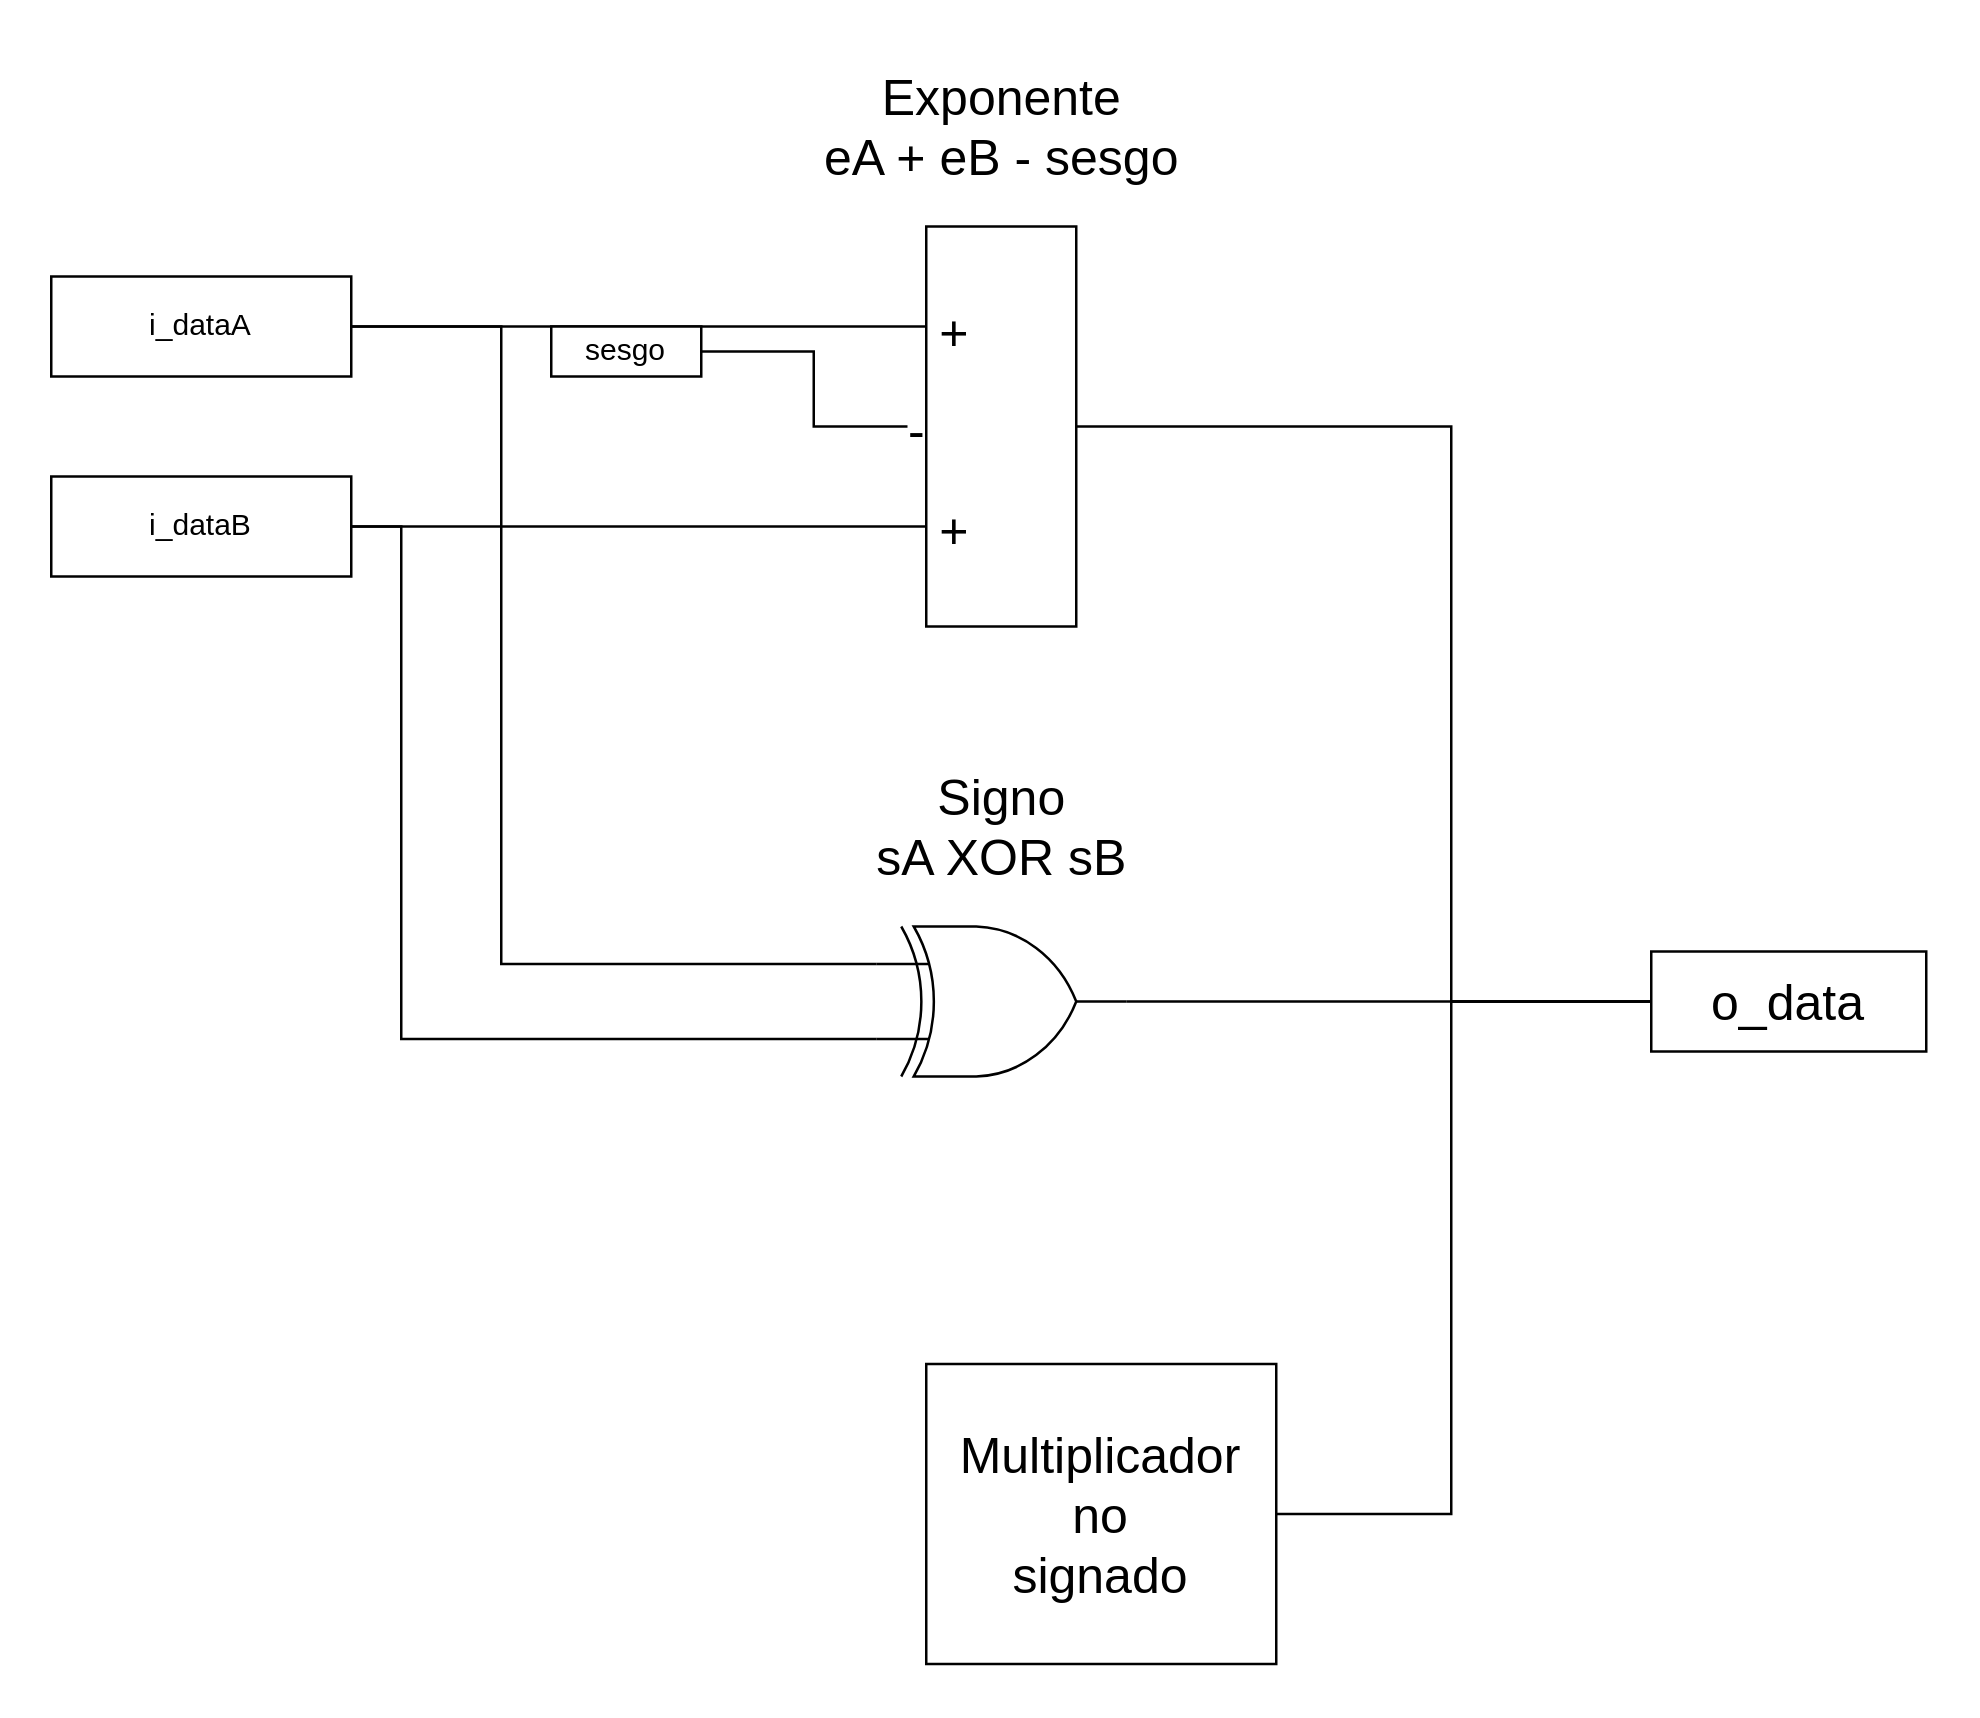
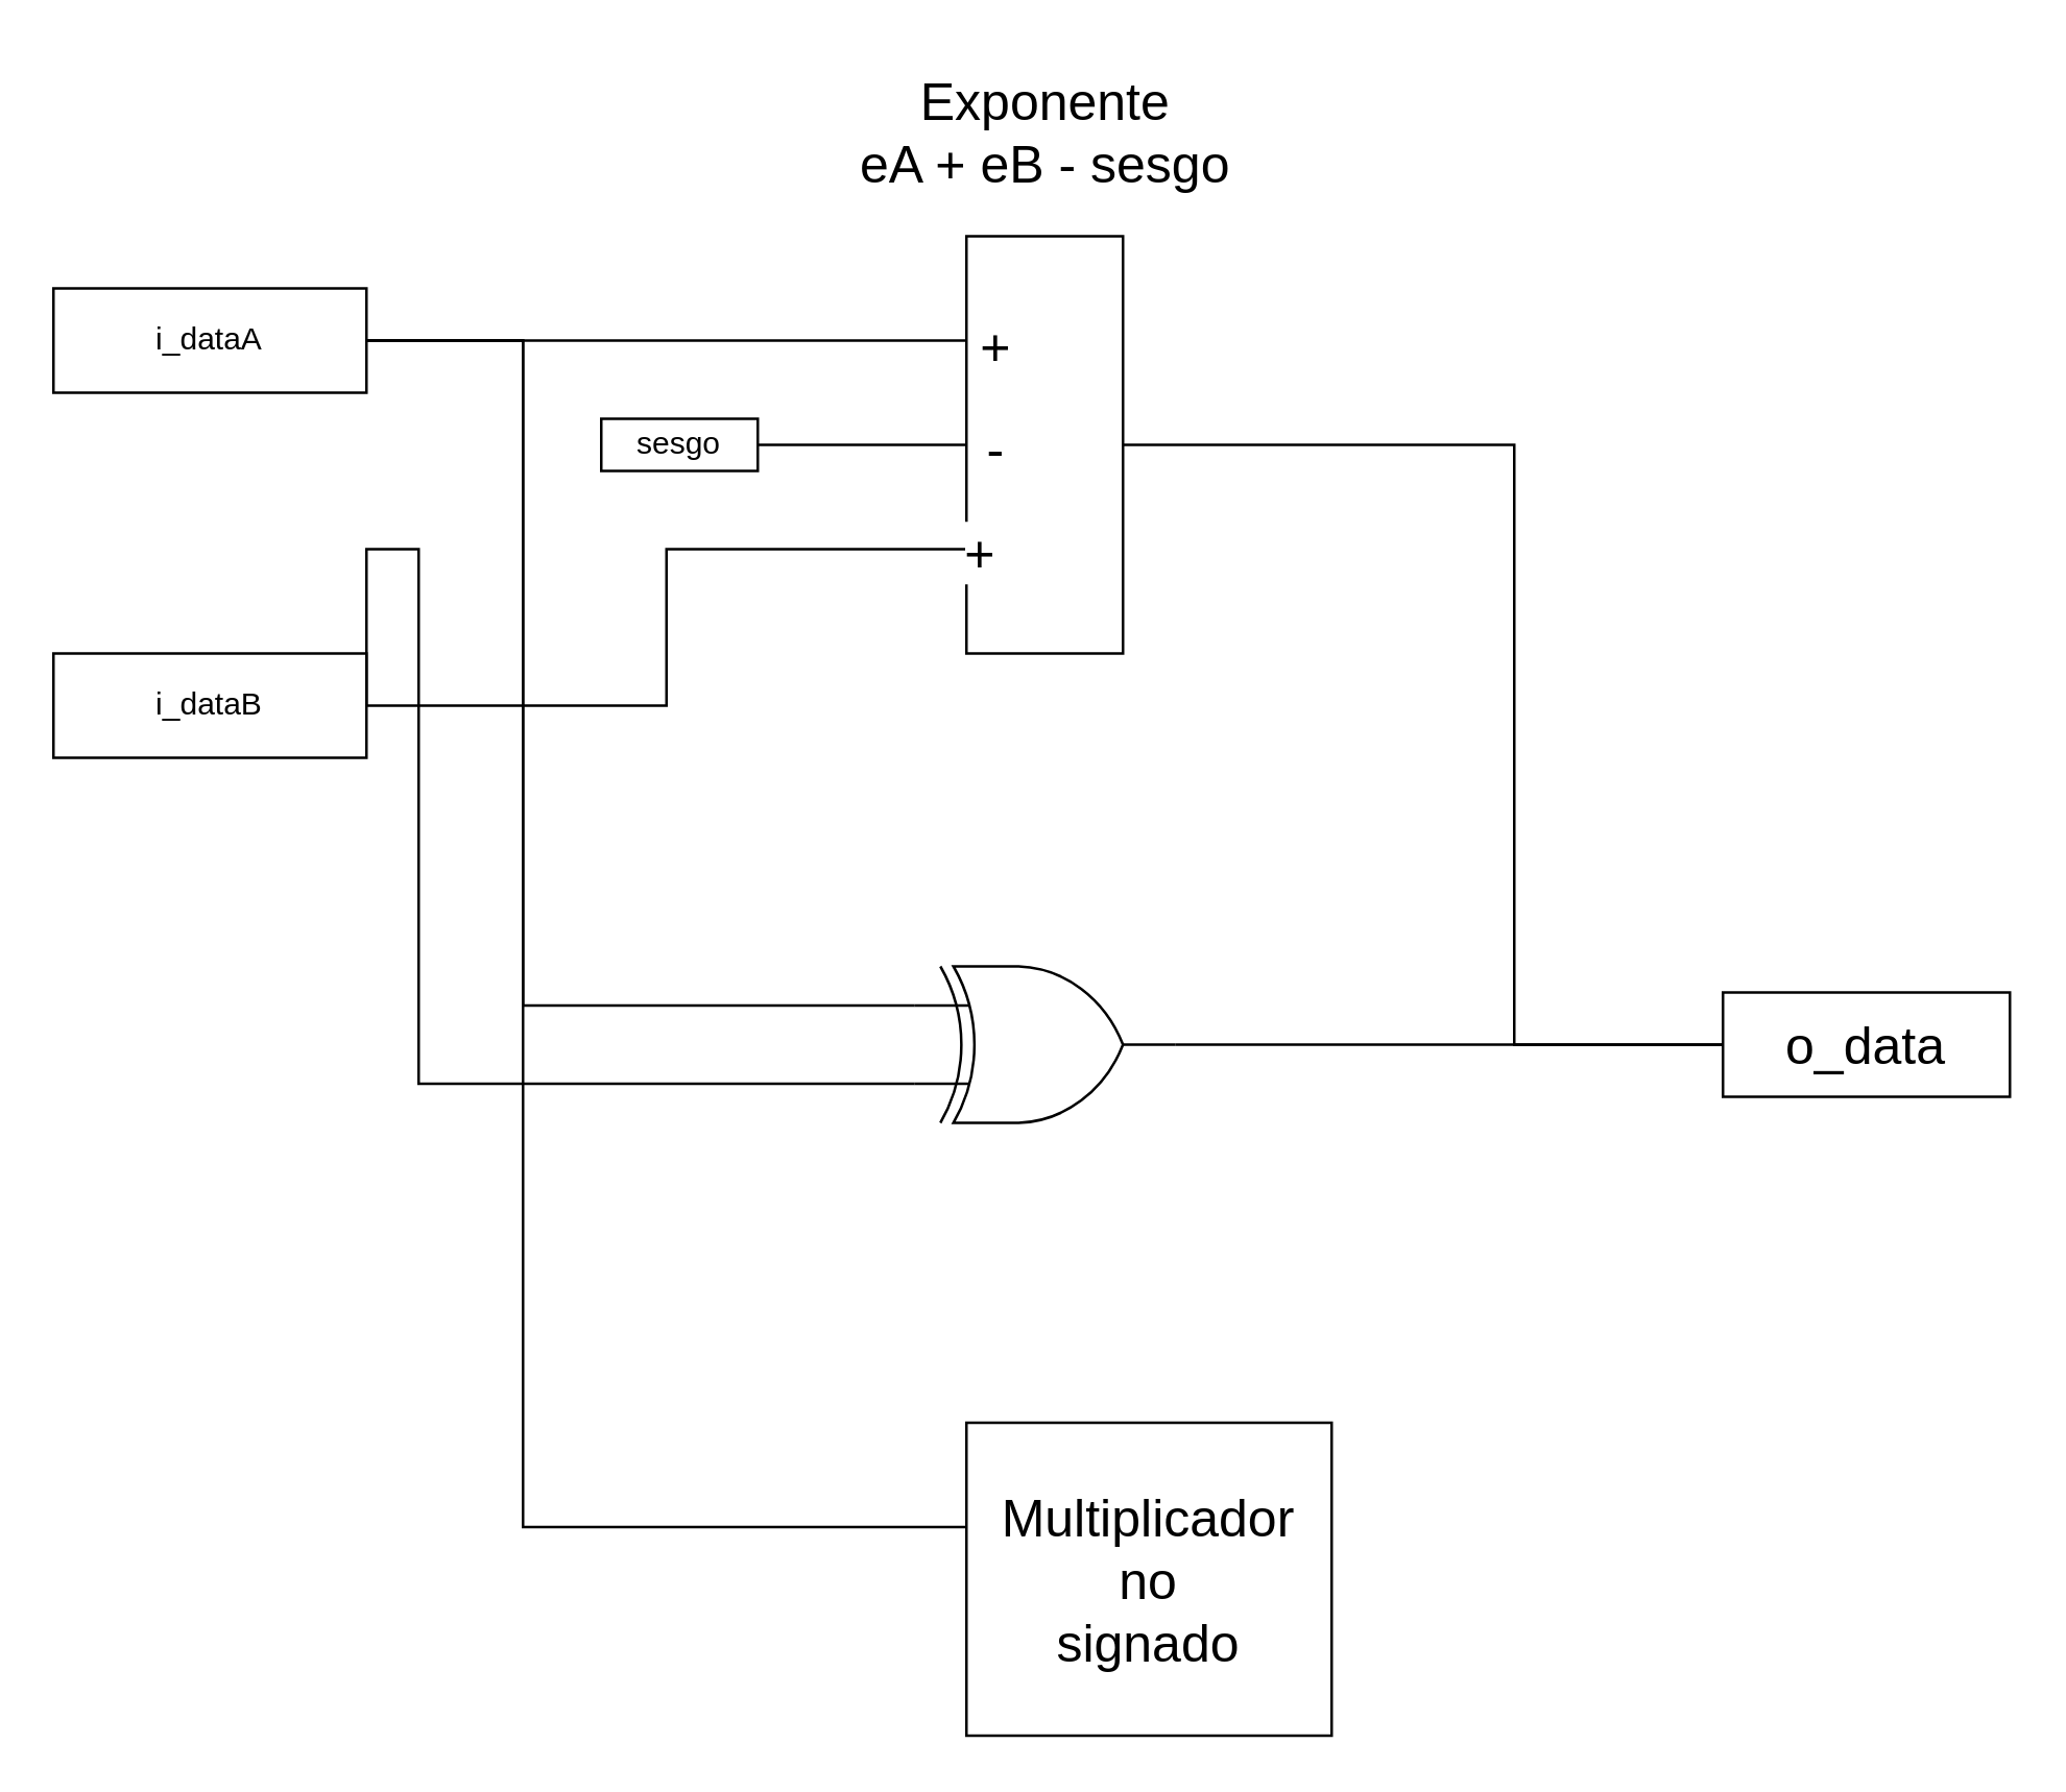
- <mxCell id="15" value="sesgo" style="rounded=0;whiteSpace=wrap;html=1;" vertex="1" parent="1"><mxGeometry x="220" y="130" width="60" height="20" as="geometry" /></mxCell>
+ <mxCell id="15" value="sesgo" style="rounded=0;whiteSpace=wrap;html=1;" vertex="1" parent="1"><mxGeometry x="230" y="160" width="60" height="20" as="geometry" /></mxCell>
- <mxCell id="12" value="i_dataB" style="rounded=0;whiteSpace=wrap;html=1;" vertex="1" parent="1"><mxGeometry x="20" y="190" width="120" height="40" as="geometry" /></mxCell>
+ <mxCell id="12" value="i_dataB" style="rounded=0;whiteSpace=wrap;html=1;" vertex="1" parent="1"><mxGeometry x="20" y="250" width="120" height="40" as="geometry" /></mxCell>
- <mxCell id="19" value="Signo&lt;br&gt;sA XOR sB" style="text;html=1;align=center;verticalAlign=middle;resizable=0;points=[];autosize=1;strokeColor=none;fillColor=none;fontSize=20;" vertex="1" parent="1"><mxGeometry x="340" y="300" width="120" height="60" as="geometry" /></mxCell>
- <mxCell id="20" style="edgeStyle=orthogonalEdgeStyle;rounded=0;html=1;exitX=1;exitY=0.5;exitDx=0;exitDy=0;fontSize=20;endArrow=none;endFill=0;entryX=0;entryY=0.5;entryDx=0;entryDy=0;" edge="1" parent="1" source="21" target="22"><mxGeometry relative="1" as="geometry"><mxPoint x="600" y="470" as="targetPoint" /><Array as="points"><mxPoint x="580" y="605" /><mxPoint x="580" y="400" /></Array></mxGeometry></mxCell>
+ <mxCell id="7" style="edgeStyle=orthogonalEdgeStyle;rounded=0;html=1;exitX=1;exitY=0.5;exitDx=0;exitDy=0;entryX=0;entryY=0.25;entryDx=0;entryDy=0;fontSize=20;endArrow=none;endFill=0;" edge="1" parent="1" source="8" target="21"><mxGeometry relative="1" as="geometry"><Array as="points"><mxPoint x="200" y="130" /><mxPoint x="200" y="585" /><mxPoint x="370" y="585" /></Array></mxGeometry></mxCell>
